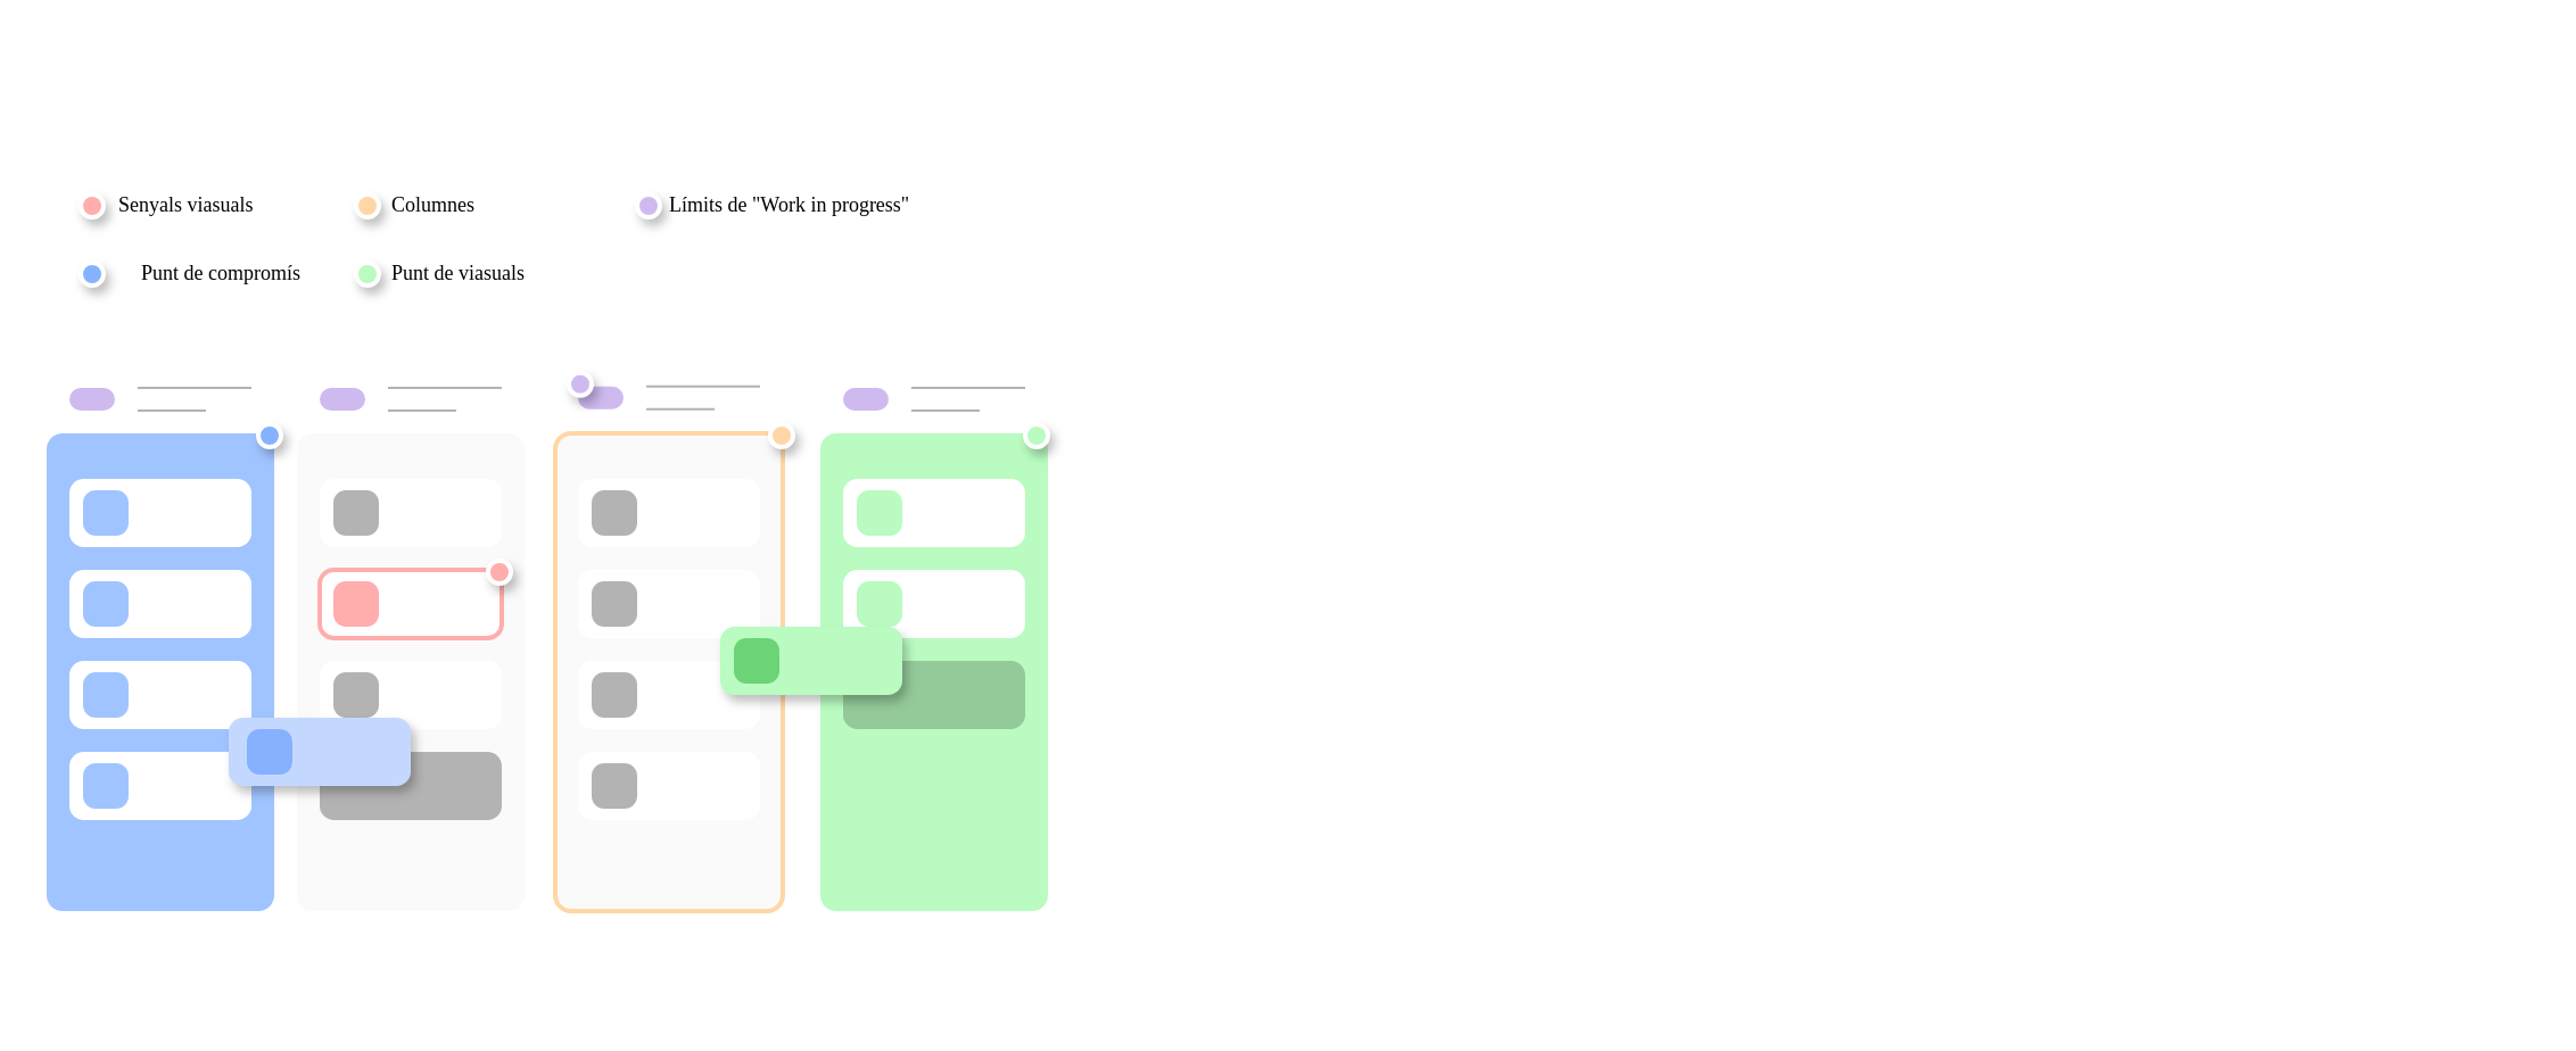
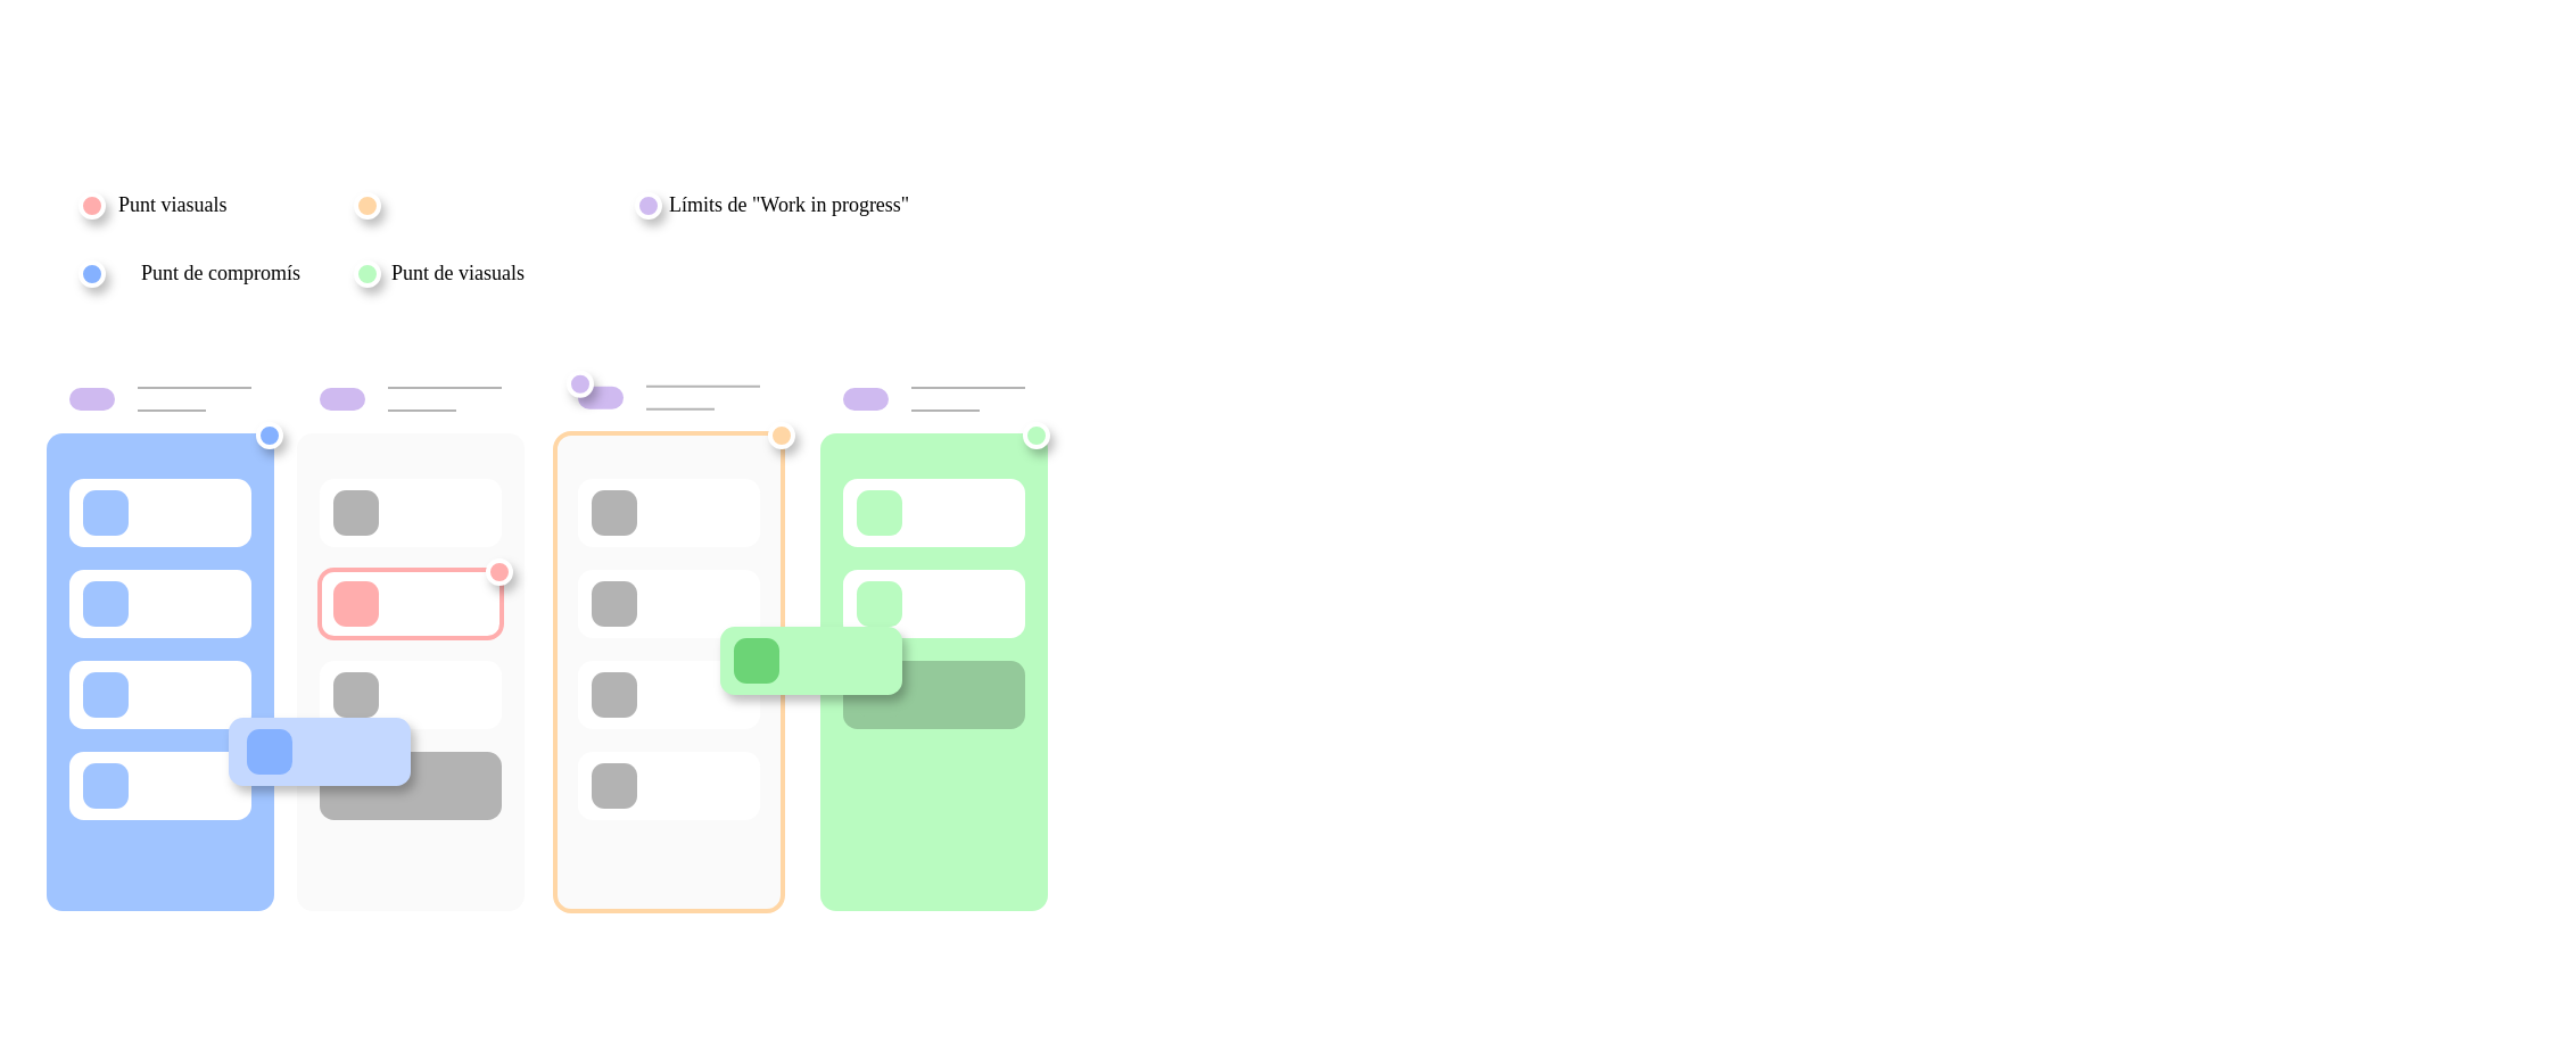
- <mxCell id="62" value="Senyals viasuals" style="text;html=1;strokeColor=none;fillColor=none;align=left;verticalAlign=middle;whiteSpace=wrap;rounded=0;shadow=0;fontFamily=Garamond;fontSize=9;" vertex="1" parent="1"><mxGeometry x="50" y="80" width="80" height="20" as="geometry" /></mxCell>
+ <mxCell id="62" value="Punt viasuals" style="text;html=1;strokeColor=none;fillColor=none;align=left;verticalAlign=middle;whiteSpace=wrap;rounded=0;shadow=0;fontFamily=Garamond;fontSize=9;" vertex="1" parent="1"><mxGeometry x="50" y="80" width="80" height="20" as="geometry" /></mxCell>
- <mxCell id="64" value="Columnes" style="text;html=1;strokeColor=none;fillColor=none;align=left;verticalAlign=middle;whiteSpace=wrap;rounded=0;shadow=0;fontFamily=Garamond;fontSize=9;" vertex="1" parent="1"><mxGeometry x="169.5" y="80" width="80" height="20" as="geometry" /></mxCell>
